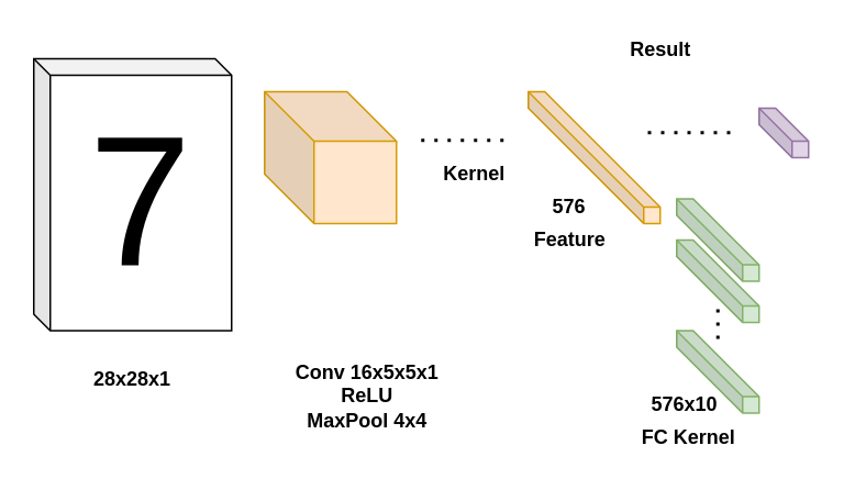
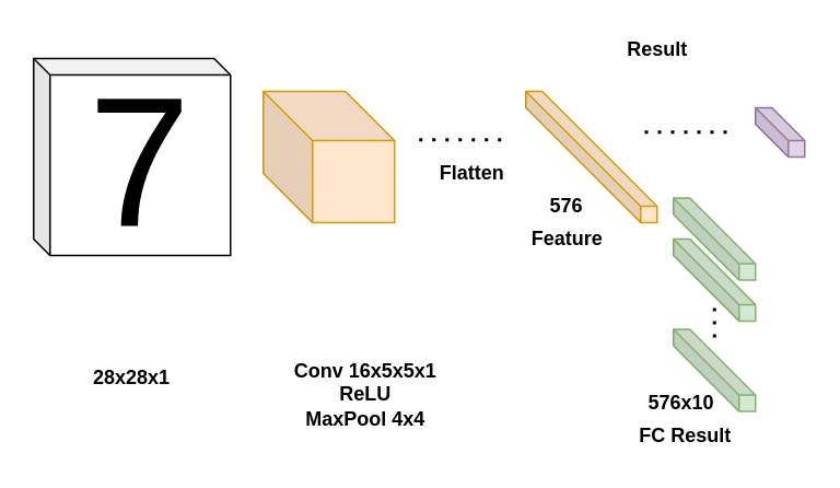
- <mxCell id="17" value="Kernel" style="text;html=1;strokeColor=none;fillColor=none;align=center;verticalAlign=middle;whiteSpace=wrap;rounded=0;fontSize=12;fontStyle=1" parent="1" vertex="1"><mxGeometry x="255" y="95" width="65" height="20" as="geometry" /></mxCell>
+ <mxCell id="17" value="Flatten" style="text;html=1;strokeColor=none;fillColor=none;align=center;verticalAlign=middle;whiteSpace=wrap;rounded=0;fontSize=12;fontStyle=1" parent="1" vertex="1"><mxGeometry x="255" y="95" width="65" height="20" as="geometry" /></mxCell>
- <mxCell id="2" value="7" style="shape=cube;whiteSpace=wrap;html=1;boundedLbl=1;backgroundOutline=1;darkOpacity=0.05;darkOpacity2=0.1;size=10;fontSize=112;" parent="1" vertex="1"><mxGeometry x="20" y="35" width="120" height="165" as="geometry" /></mxCell>
+ <mxCell id="2" value="7" style="shape=cube;whiteSpace=wrap;html=1;boundedLbl=1;backgroundOutline=1;darkOpacity=0.05;darkOpacity2=0.1;size=10;fontSize=112;" parent="1" vertex="1"><mxGeometry x="20" y="35" width="120" height="120" as="geometry" /></mxCell>
- <mxCell id="12" value="FC Kernel" style="text;html=1;strokeColor=none;fillColor=none;align=center;verticalAlign=middle;whiteSpace=wrap;rounded=0;fontSize=12;fontStyle=1" parent="1" vertex="1"><mxGeometry x="385" y="255" width="65" height="20" as="geometry" /></mxCell>
+ <mxCell id="12" value="FC Result" style="text;html=1;strokeColor=none;fillColor=none;align=center;verticalAlign=middle;whiteSpace=wrap;rounded=0;fontSize=12;fontStyle=1" parent="1" vertex="1"><mxGeometry x="385" y="255" width="65" height="20" as="geometry" /></mxCell>
